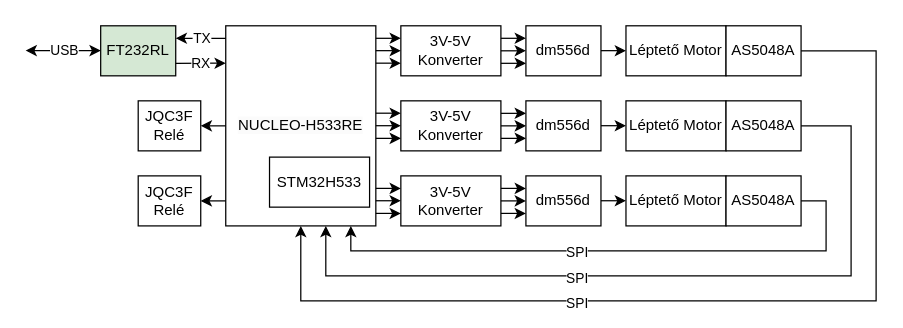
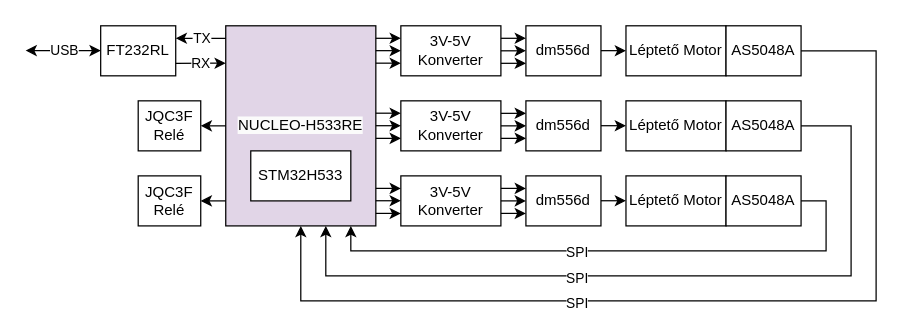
- <mxCell id="32" value="FT232RL" style="rounded=0;whiteSpace=wrap;html=1;fillColor=#d5e8d4;" vertex="1" parent="1"><mxGeometry x="80" y="20" width="60" height="40" as="geometry" /></mxCell>
+ <mxCell id="32" value="FT232RL" style="rounded=0;whiteSpace=wrap;html=1;" vertex="1" parent="1"><mxGeometry x="80" y="20" width="60" height="40" as="geometry" /></mxCell>
- <mxCell id="2" value="&lt;font style=&quot;&quot;&gt;&lt;span style=&quot;color: rgb(0, 0, 0); font-family: Helvetica; font-style: normal; font-variant-ligatures: normal; font-variant-caps: normal; font-weight: 400; letter-spacing: normal; orphans: 2; text-align: center; text-indent: 0px; text-transform: none; widows: 2; word-spacing: 0px; -webkit-text-stroke-width: 0px; white-space: normal; background-color: rgb(251, 251, 251); text-decoration-thickness: initial; text-decoration-style: initial; text-decoration-color: initial; float: none; display: inline !important;&quot;&gt;&lt;font&gt;NUCLEO-H533RE&lt;/font&gt;&lt;/span&gt;&lt;br&gt;&lt;/font&gt;" style="rounded=0;whiteSpace=wrap;html=1;" vertex="1" parent="1"><mxGeometry x="180" y="20" width="120" height="160" as="geometry" /></mxCell>
+ <mxCell id="2" value="&lt;font style=&quot;&quot;&gt;&lt;span style=&quot;color: rgb(0, 0, 0); font-family: Helvetica; font-style: normal; font-variant-ligatures: normal; font-variant-caps: normal; font-weight: 400; letter-spacing: normal; orphans: 2; text-align: center; text-indent: 0px; text-transform: none; widows: 2; word-spacing: 0px; -webkit-text-stroke-width: 0px; white-space: normal; background-color: rgb(251, 251, 251); text-decoration-thickness: initial; text-decoration-style: initial; text-decoration-color: initial; float: none; display: inline !important;&quot;&gt;&lt;font&gt;NUCLEO-H533RE&lt;/font&gt;&lt;/span&gt;&lt;br&gt;&lt;/font&gt;" style="rounded=0;whiteSpace=wrap;html=1;fillColor=#e1d5e7;" vertex="1" parent="1"><mxGeometry x="180" y="20" width="120" height="160" as="geometry" /></mxCell>
- <mxCell id="3" value="&lt;font&gt;STM32H533&lt;/font&gt;" style="rounded=0;whiteSpace=wrap;html=1;" vertex="1" parent="1"><mxGeometry x="215" y="125" width="80" height="40" as="geometry" /></mxCell>
+ <mxCell id="3" value="&lt;font&gt;STM32H533&lt;/font&gt;" style="rounded=0;whiteSpace=wrap;html=1;" vertex="1" parent="1"><mxGeometry x="200" y="120" width="80" height="40" as="geometry" /></mxCell>
